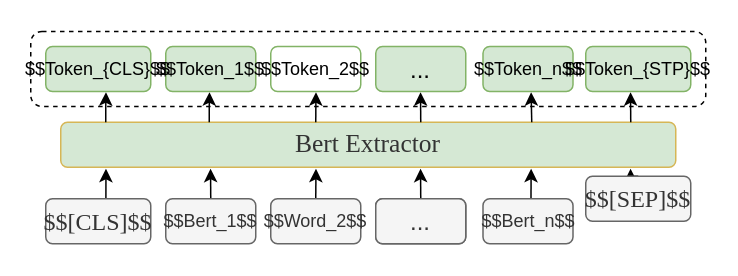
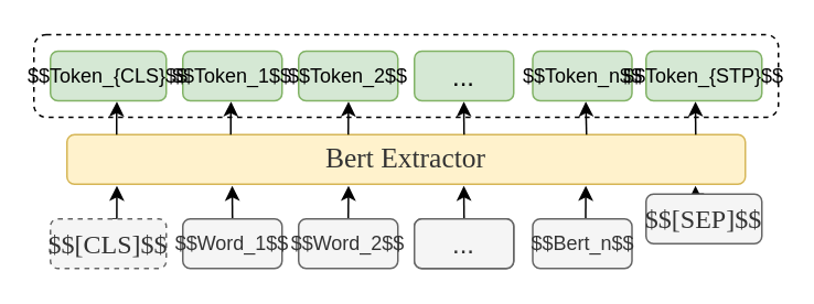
- <mxCell id="25" value="$$Token_2$$" style="rounded=1;whiteSpace=wrap;html=1;fillColor=#ffffff;strokeColor=#82b366;" parent="1" vertex="1"><mxGeometry x="180" y="30.5" width="60" height="30" as="geometry" /></mxCell>
+ <mxCell id="25" value="$$Token_2$$" style="rounded=1;whiteSpace=wrap;html=1;fillColor=#d5e8d4;strokeColor=#82b366;" parent="1" vertex="1"><mxGeometry x="180" y="30.5" width="60" height="30" as="geometry" /></mxCell>
- <mxCell id="12" value="&lt;span style=&quot;color: rgb(51, 51, 51);&quot;&gt;&lt;font style=&quot;font-size: 17px;&quot; face=&quot;Times New Roman&quot;&gt;Bert Extractor&lt;/font&gt;&lt;/span&gt;" style="rounded=1;whiteSpace=wrap;html=1;fillColor=#d5e8d4;strokeColor=#d6b656;" parent="1" vertex="1"><mxGeometry x="40" y="81" width="410" height="30" as="geometry" /></mxCell>
+ <mxCell id="12" value="&lt;span style=&quot;color: rgb(51, 51, 51);&quot;&gt;&lt;font style=&quot;font-size: 17px;&quot; face=&quot;Times New Roman&quot;&gt;Bert Extractor&lt;/font&gt;&lt;/span&gt;" style="rounded=1;whiteSpace=wrap;html=1;fillColor=#fff2cc;strokeColor=#d6b656;" parent="1" vertex="1"><mxGeometry x="40" y="81" width="410" height="30" as="geometry" /></mxCell>
- <mxCell id="4" value="&lt;font face=&quot;Times New Roman&quot; style=&quot;font-size: 16px;&quot;&gt;$$[CLS]$$&lt;/font&gt;" style="rounded=1;whiteSpace=wrap;html=1;fillColor=#f5f5f5;fontColor=#333333;strokeColor=#666666;" parent="1" vertex="1"><mxGeometry x="30" y="132" width="70" height="30" as="geometry" /></mxCell>
+ <mxCell id="4" value="&lt;font face=&quot;Times New Roman&quot; style=&quot;font-size: 16px;&quot;&gt;$$[CLS]$$&lt;/font&gt;" style="rounded=1;whiteSpace=wrap;html=1;fillColor=#f5f5f5;fontColor=#333333;strokeColor=#666666;dashed=1;" parent="1" vertex="1"><mxGeometry x="30" y="132" width="70" height="30" as="geometry" /></mxCell>
- <mxCell id="19" value="$$Bert_1$$" style="rounded=1;whiteSpace=wrap;html=1;fillColor=#f5f5f5;fontColor=#333333;strokeColor=#666666;" parent="1" vertex="1"><mxGeometry x="110" y="132" width="60" height="30" as="geometry" /></mxCell>
+ <mxCell id="19" value="$$Word_1$$" style="rounded=1;whiteSpace=wrap;html=1;fillColor=#f5f5f5;fontColor=#333333;strokeColor=#666666;" parent="1" vertex="1"><mxGeometry x="110" y="132" width="60" height="30" as="geometry" /></mxCell>
